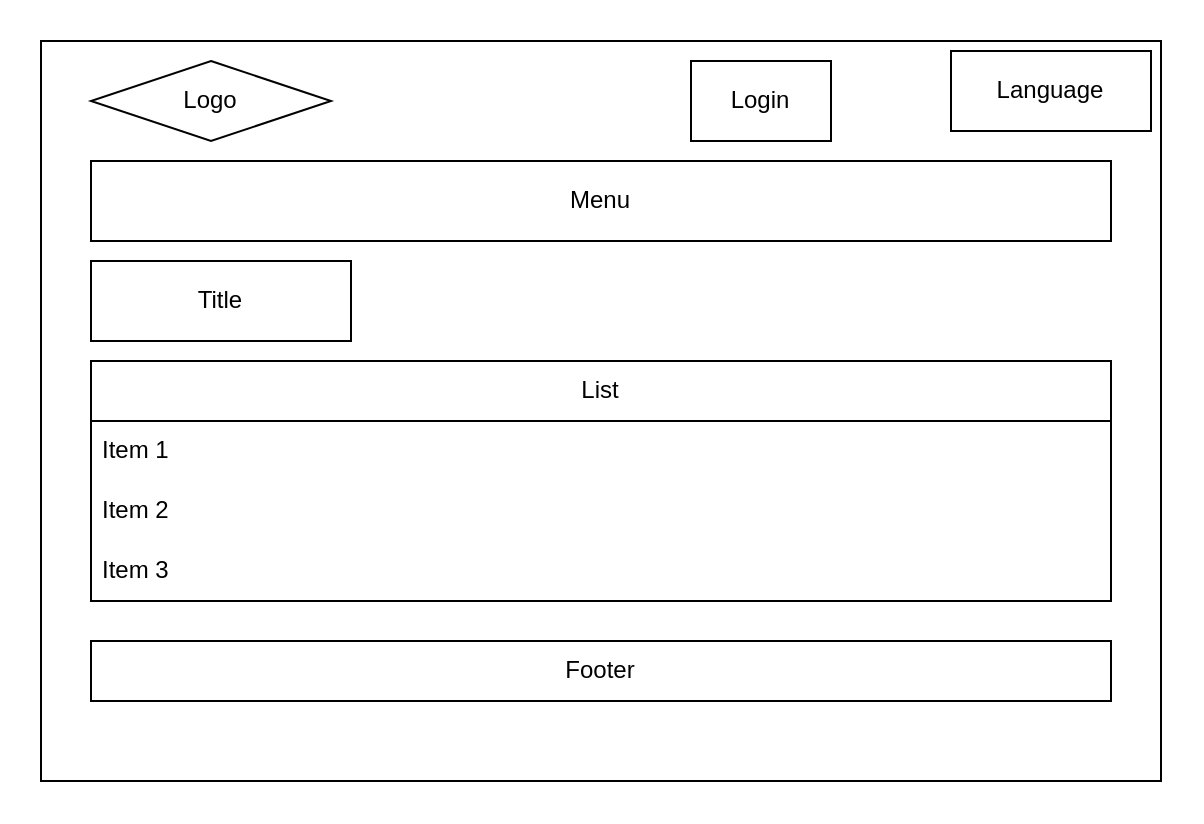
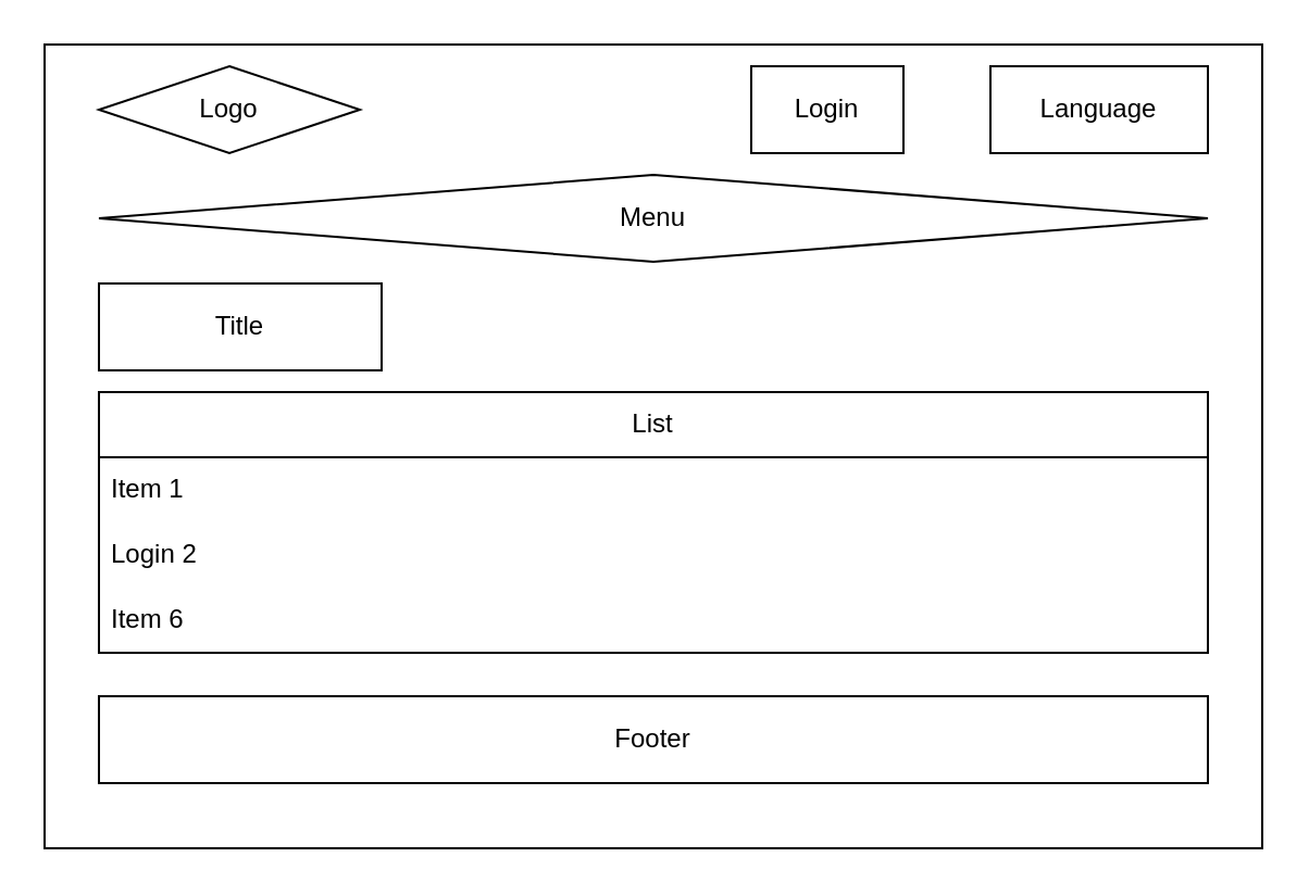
- <mxCell id="5" value="Language" style="rounded=0;whiteSpace=wrap;html=1;" parent="1" vertex="1"><mxGeometry x="475" y="25" width="100" height="40" as="geometry" /></mxCell>
+ <mxCell id="5" value="Language" style="rounded=0;whiteSpace=wrap;html=1;" parent="1" vertex="1"><mxGeometry x="455" y="30" width="100" height="40" as="geometry" /></mxCell>
- <mxCell id="6" value="Menu" style="rounded=0;whiteSpace=wrap;html=1;" parent="1" vertex="1"><mxGeometry x="45" y="80" width="510" height="40" as="geometry" /></mxCell>
+ <mxCell id="6" value="Menu" style="rhombus;whiteSpace=wrap;html=1;" parent="1" vertex="1"><mxGeometry x="45" y="80" width="510" height="40" as="geometry" /></mxCell>
- <mxCell id="10" value="Item 2" style="text;strokeColor=none;fillColor=none;align=left;verticalAlign=middle;spacingLeft=4;spacingRight=4;overflow=hidden;points=[[0,0.5],[1,0.5]];portConstraint=eastwest;rotatable=0;whiteSpace=wrap;html=1;" parent="8" vertex="1"><mxGeometry y="60" width="510" height="30" as="geometry" /></mxCell>
+ <mxCell id="10" value="Login 2" style="text;strokeColor=none;fillColor=none;align=left;verticalAlign=middle;spacingLeft=4;spacingRight=4;overflow=hidden;points=[[0,0.5],[1,0.5]];portConstraint=eastwest;rotatable=0;whiteSpace=wrap;html=1;" parent="8" vertex="1"><mxGeometry y="60" width="510" height="30" as="geometry" /></mxCell>
- <mxCell id="11" value="Item 3" style="text;strokeColor=none;fillColor=none;align=left;verticalAlign=middle;spacingLeft=4;spacingRight=4;overflow=hidden;points=[[0,0.5],[1,0.5]];portConstraint=eastwest;rotatable=0;whiteSpace=wrap;html=1;" parent="8" vertex="1"><mxGeometry y="90" width="510" height="30" as="geometry" /></mxCell>
+ <mxCell id="11" value="Item 6" style="text;strokeColor=none;fillColor=none;align=left;verticalAlign=middle;spacingLeft=4;spacingRight=4;overflow=hidden;points=[[0,0.5],[1,0.5]];portConstraint=eastwest;rotatable=0;whiteSpace=wrap;html=1;" parent="8" vertex="1"><mxGeometry y="90" width="510" height="30" as="geometry" /></mxCell>
- <mxCell id="12" value="Footer" style="rounded=0;whiteSpace=wrap;html=1;" parent="1" vertex="1"><mxGeometry x="45" y="320" width="510" height="30" as="geometry" /></mxCell>
+ <mxCell id="12" value="Footer" style="rounded=0;whiteSpace=wrap;html=1;" parent="1" vertex="1"><mxGeometry x="45" y="320" width="510" height="40" as="geometry" /></mxCell>
